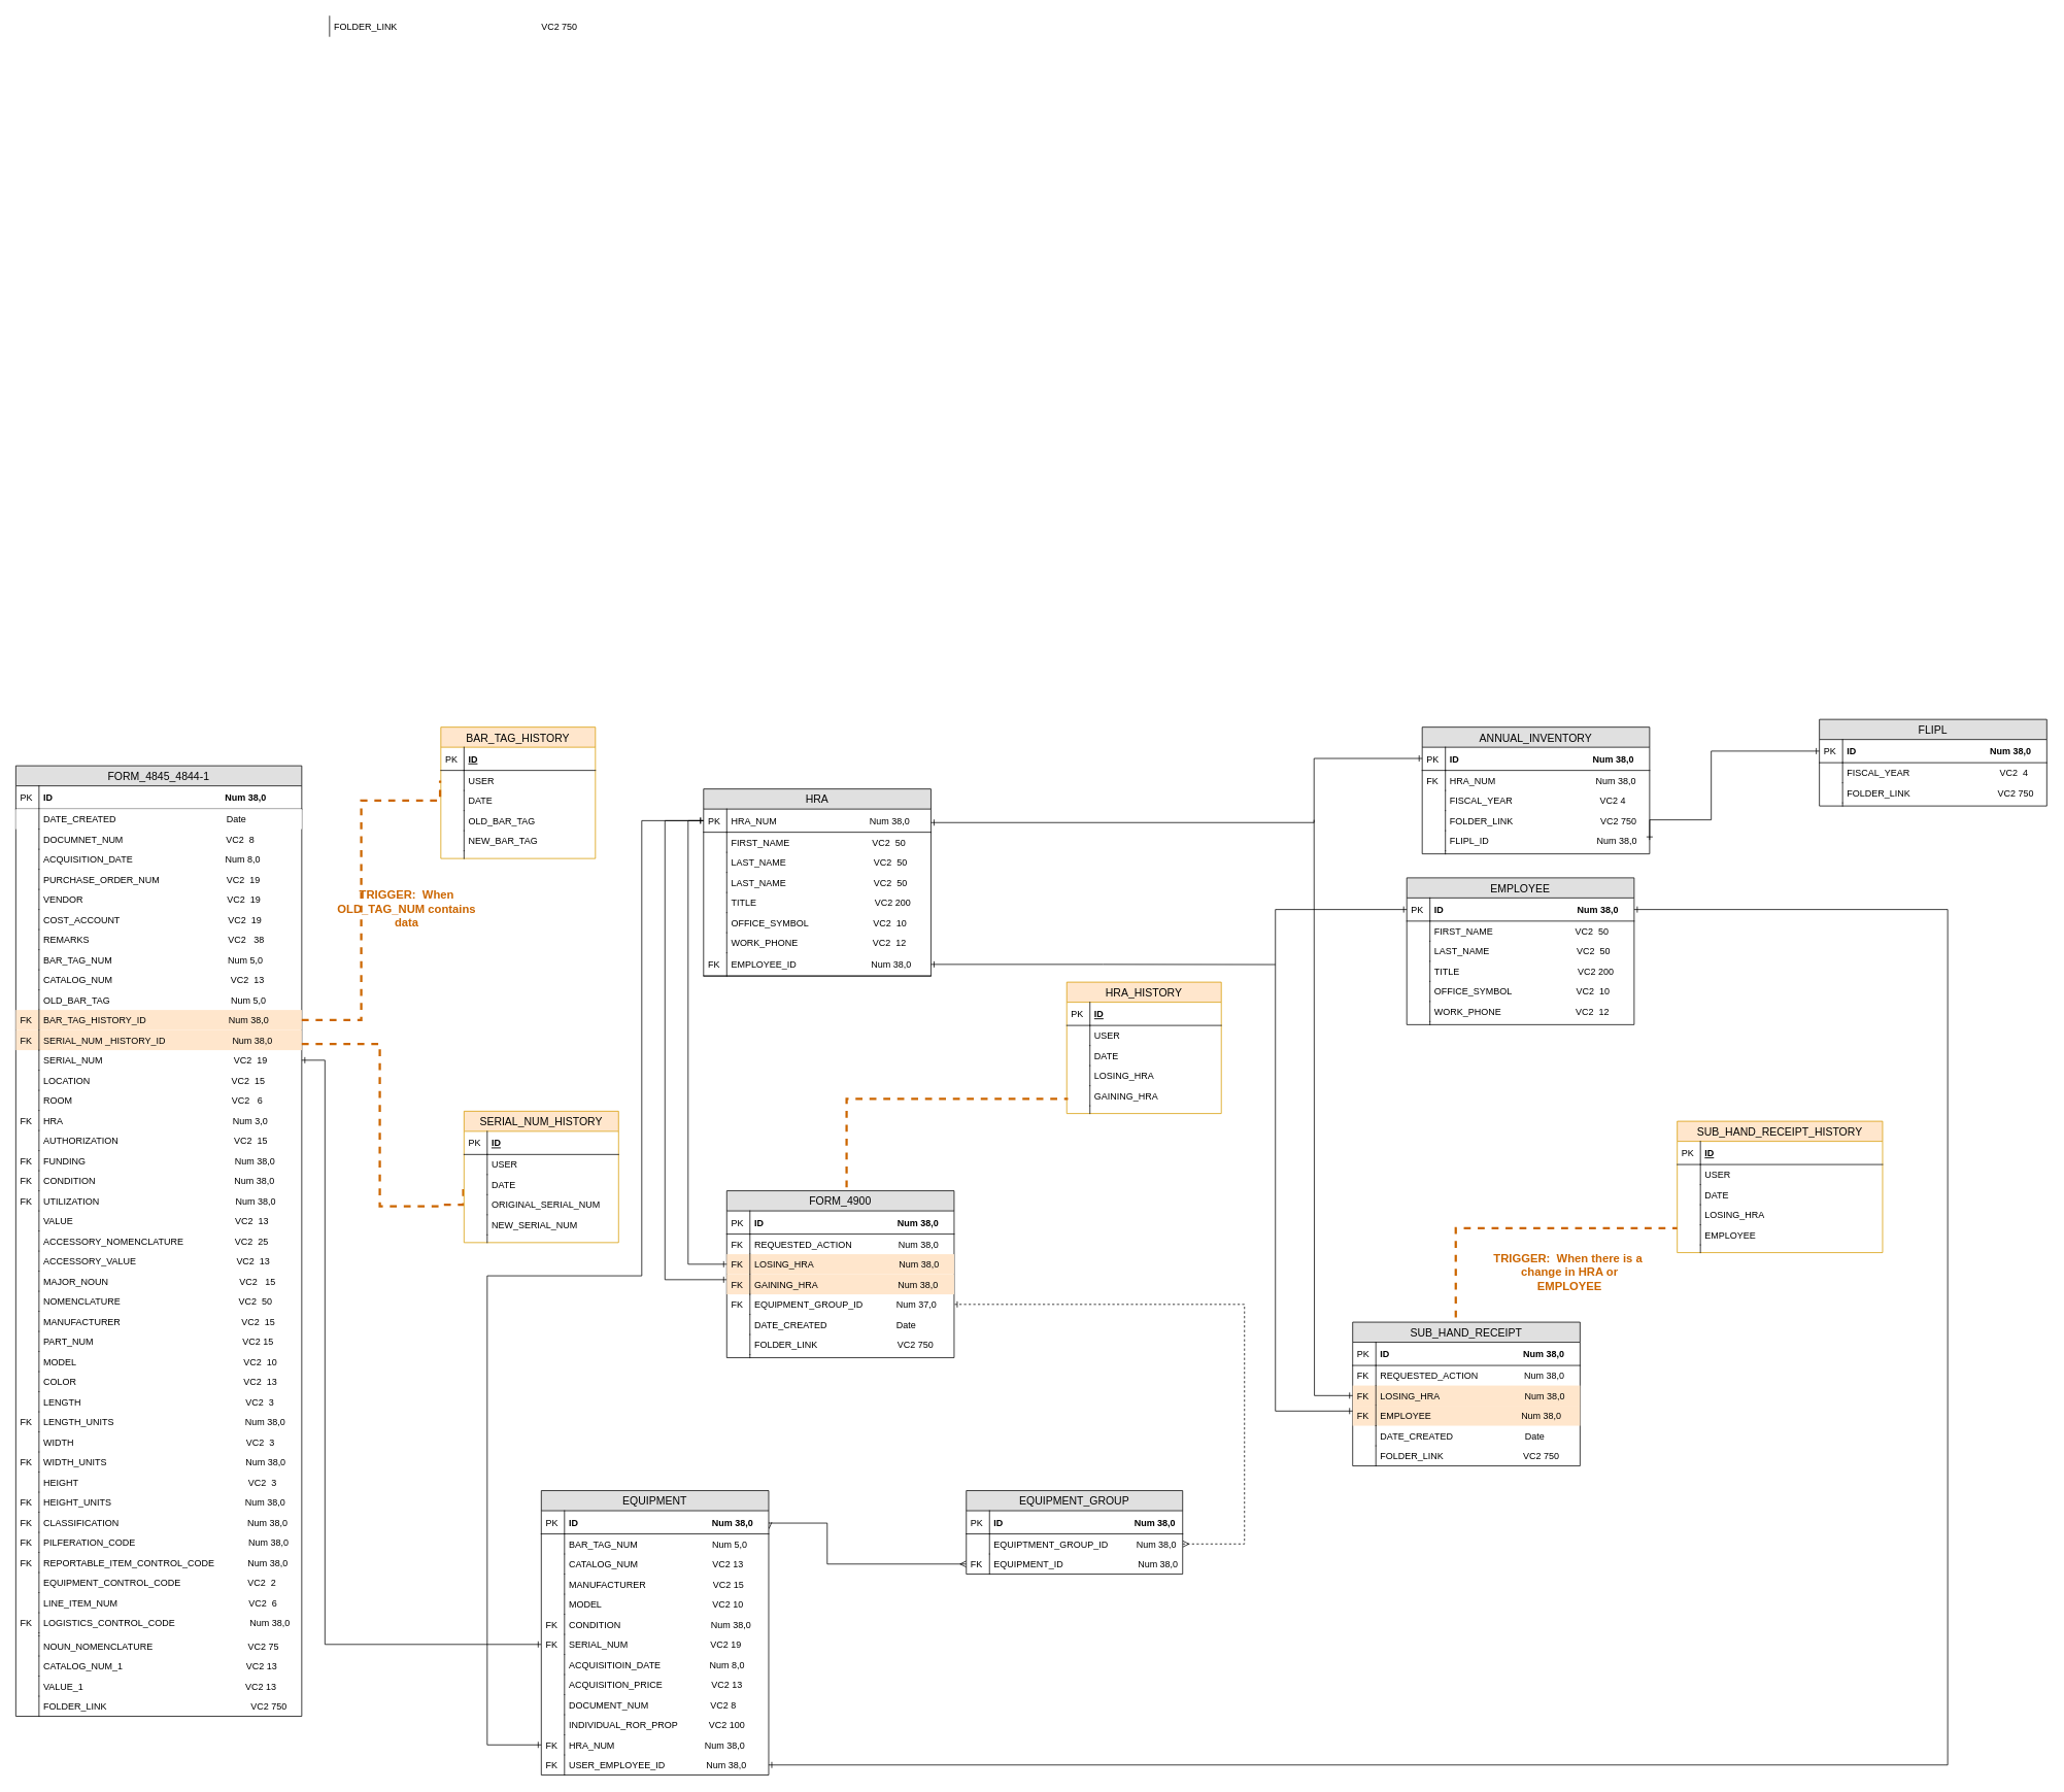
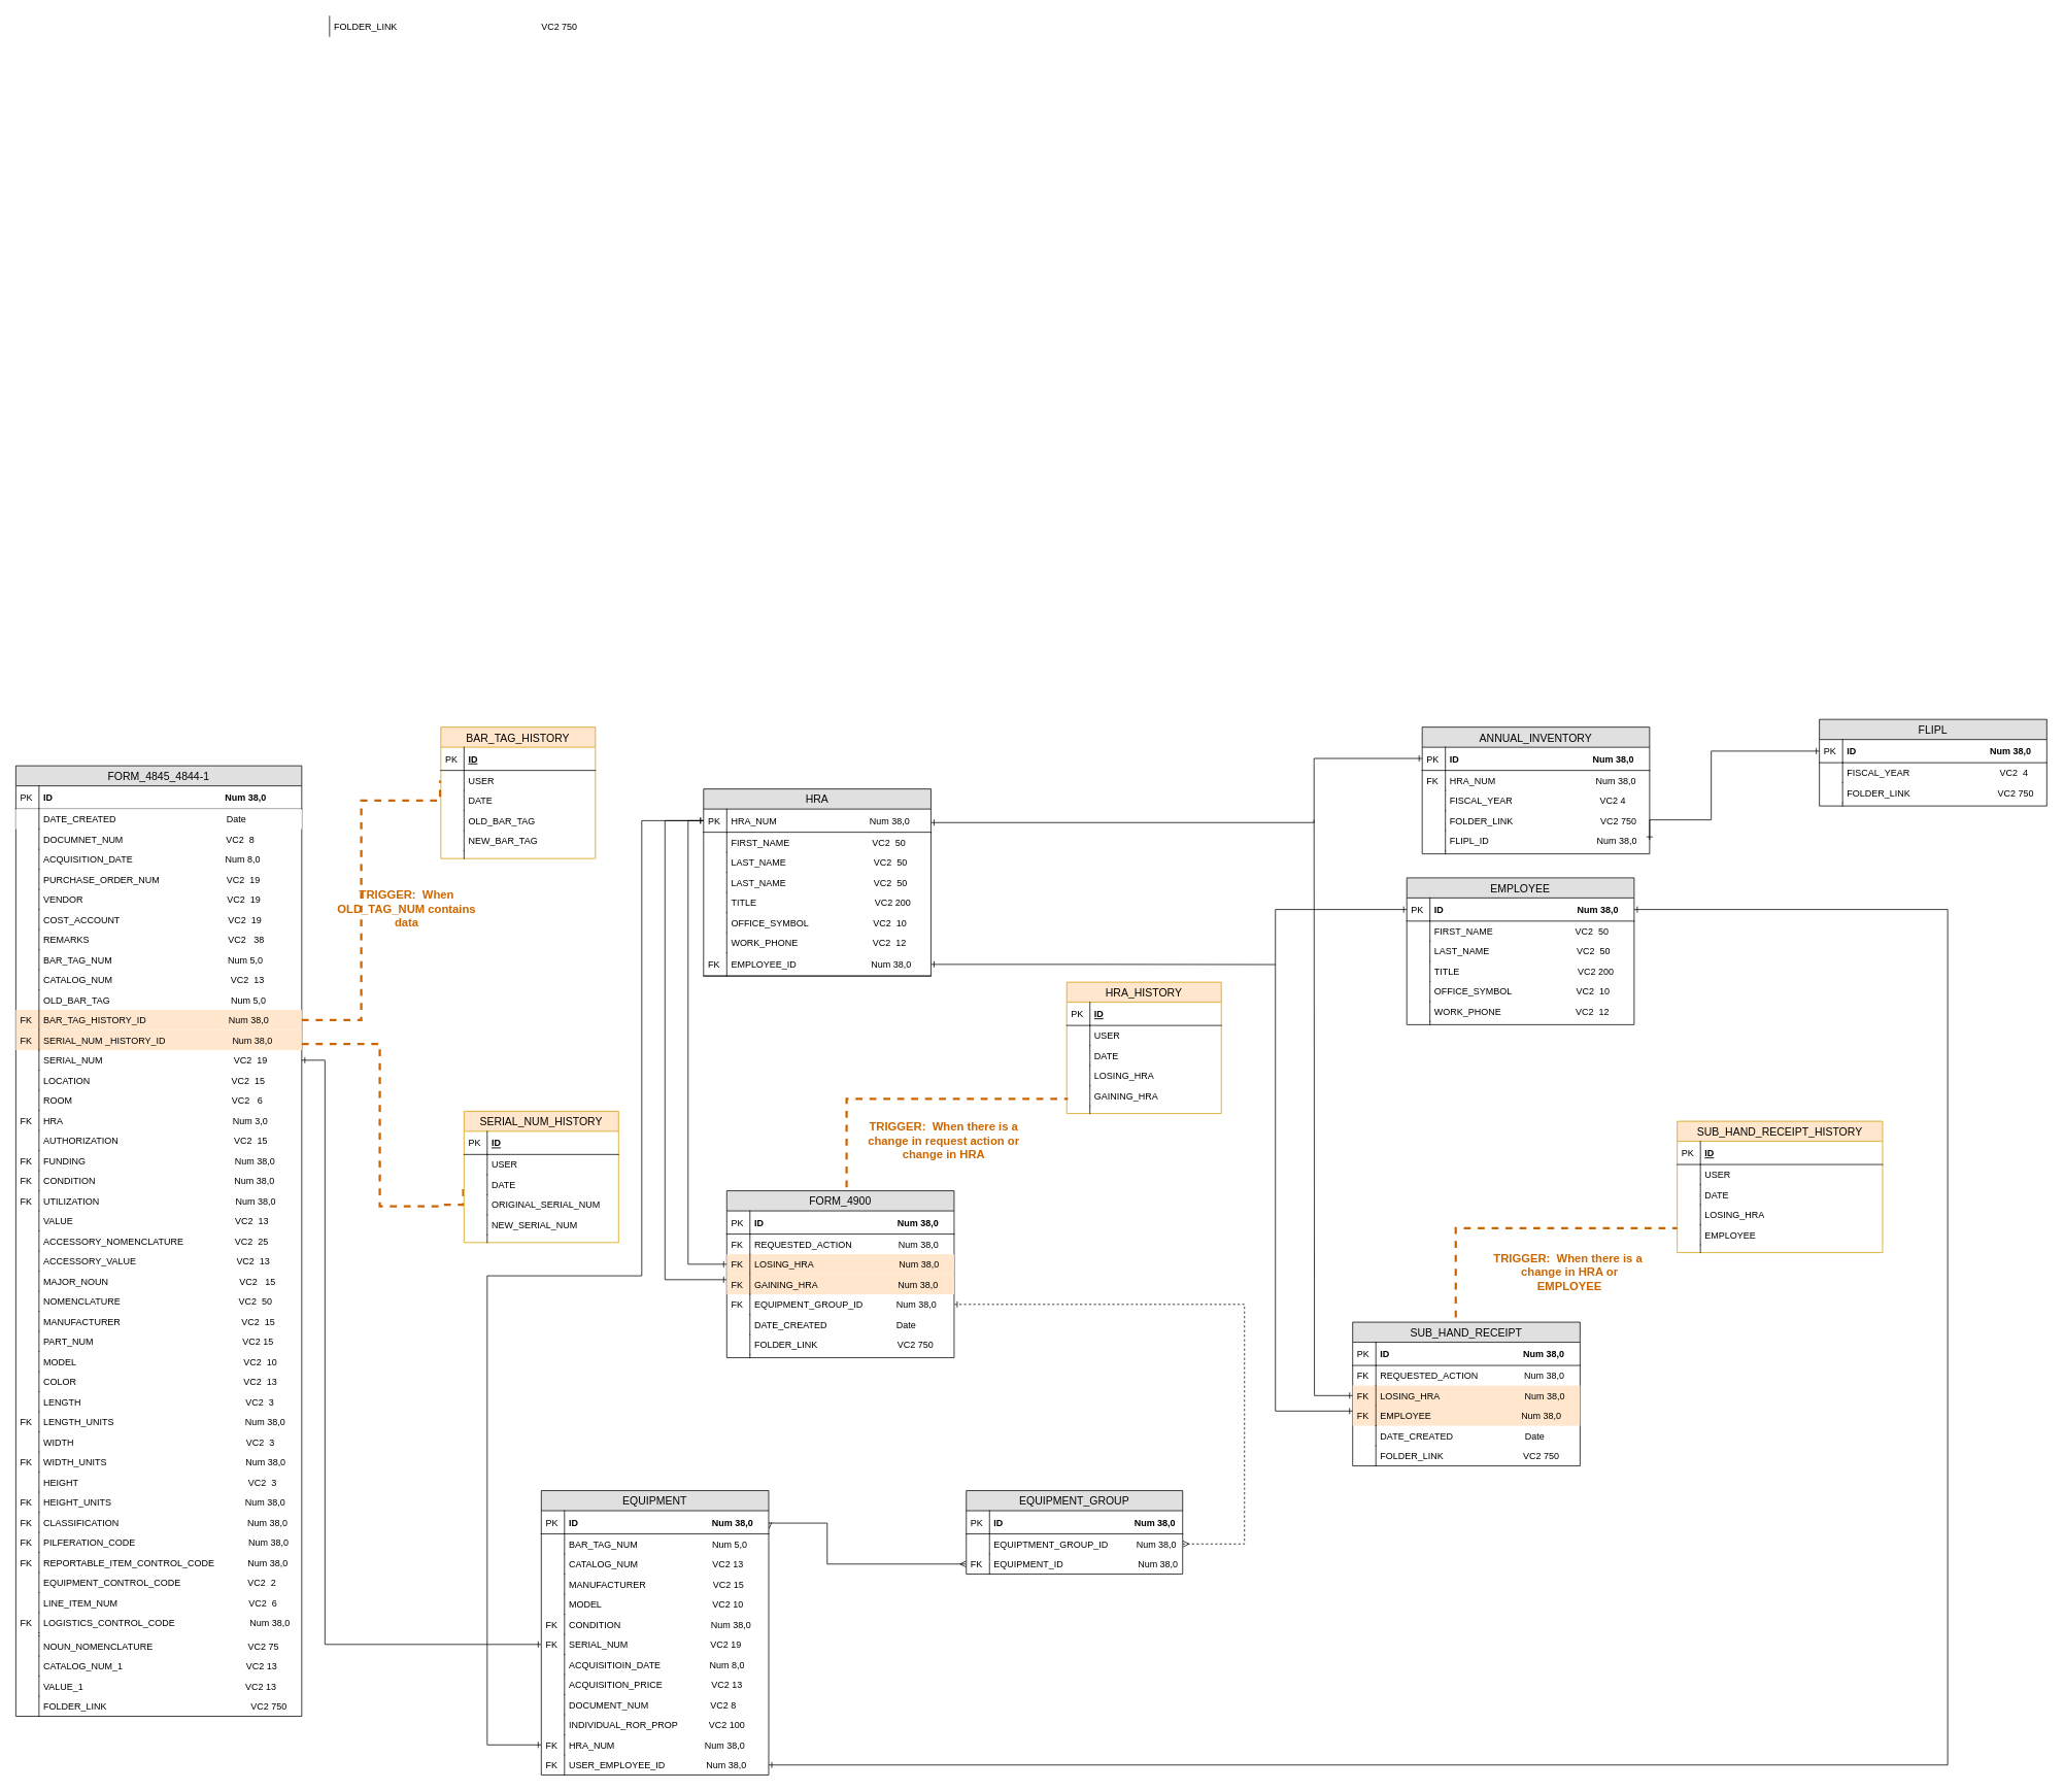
+ <mxCell id="198" value="&lt;font color=&quot;#cc6600&quot; size=&quot;1&quot;&gt;&lt;b style=&quot;font-size: 15px&quot;&gt;TRIGGER:&amp;nbsp; When there is a change in request action or change in HRA&lt;/b&gt;&lt;/font&gt;" style="text;html=1;strokeColor=none;fillColor=none;align=center;verticalAlign=middle;whiteSpace=wrap;rounded=0;" parent="1" vertex="1"><mxGeometry x="1120" y="1450" width="202" height="50" as="geometry" /></mxCell>
- <mxCell id="75" value="EQUIPMENT_GROUP_ID             Num 37,0" style="shape=partialRectangle;top=0;left=0;right=0;bottom=0;align=left;verticalAlign=top;fillColor=none;spacingLeft=34;spacingRight=4;overflow=hidden;rotatable=0;points=[[0,0.5],[1,0.5]];portConstraint=eastwest;dropTarget=0;fontSize=12;strokeColor=#b85450;" parent="65" vertex="1"><mxGeometry y="134" width="294.25" height="26" as="geometry" /></mxCell>
+ <mxCell id="75" value="EQUIPMENT_GROUP_ID             Num 38,0" style="shape=partialRectangle;top=0;left=0;right=0;bottom=0;align=left;verticalAlign=top;fillColor=none;spacingLeft=34;spacingRight=4;overflow=hidden;rotatable=0;points=[[0,0.5],[1,0.5]];portConstraint=eastwest;dropTarget=0;fontSize=12;strokeColor=#b85450;" parent="65" vertex="1"><mxGeometry y="134" width="294.25" height="26" as="geometry" /></mxCell>
